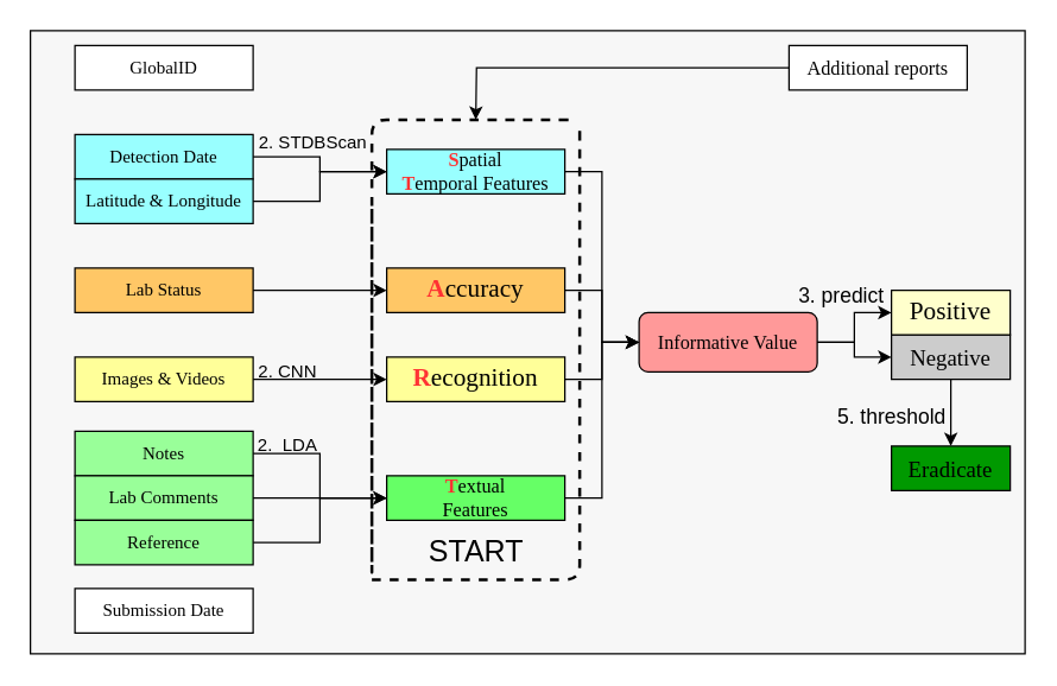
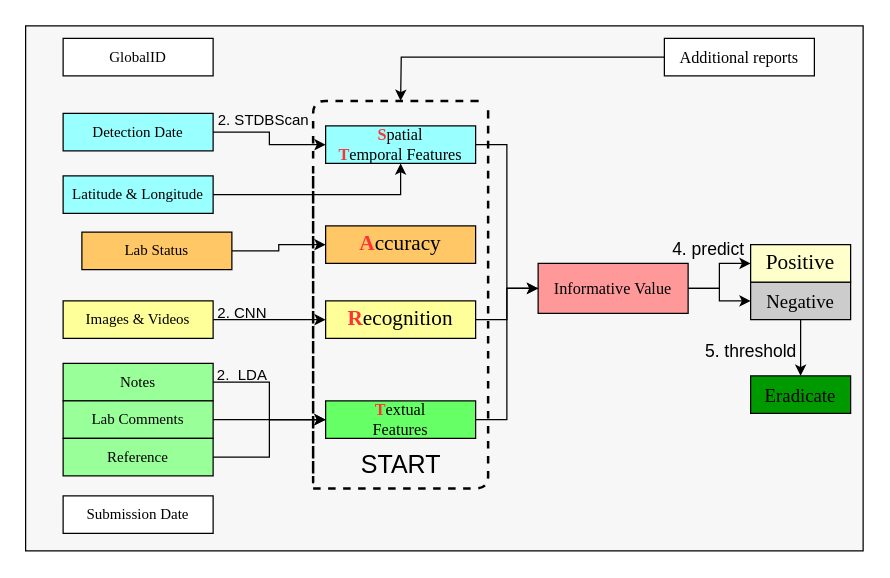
- <mxCell id="9" value="Latitude &amp;amp; Longitude" style="rounded=0;whiteSpace=wrap;html=1;fillColor=#99FFFF;fontFamily=Comic Sans MS;" parent="1" vertex="1"><mxGeometry x="50" y="120" width="120" height="30" as="geometry" /></mxCell>
+ <mxCell id="9" value="Latitude &amp;amp; Longitude" style="rounded=0;whiteSpace=wrap;html=1;fillColor=#99FFFF;fontFamily=Comic Sans MS;" parent="1" vertex="1"><mxGeometry x="50" y="140" width="120" height="30" as="geometry" /></mxCell>
- <mxCell id="6" value="Lab Status" style="rounded=0;whiteSpace=wrap;html=1;fillColor=#FFC766;fontFamily=Comic Sans MS;" parent="1" vertex="1"><mxGeometry x="50" y="180" width="120" height="30" as="geometry" /></mxCell>
+ <mxCell id="6" value="Lab Status" style="rounded=0;whiteSpace=wrap;html=1;fillColor=#FFC766;fontFamily=Comic Sans MS;" parent="1" vertex="1"><mxGeometry x="65" y="185" width="120" height="30" as="geometry" /></mxCell>
- <mxCell id="23" style="edgeStyle=orthogonalEdgeStyle;rounded=0;orthogonalLoop=1;jettySize=auto;html=1;exitX=1;exitY=0.5;exitDx=0;exitDy=0;fontFamily=Comic Sans MS;" parent="1" source="24" target="19" edge="1"><mxGeometry x="80" y="190" as="geometry" /></mxCell>
- <mxCell id="35" value="&lt;font style=&quot;font-size: 14px&quot;&gt;3. predict&lt;/font&gt;" style="text;html=1;resizable=0;autosize=1;align=center;verticalAlign=middle;points=[];fillColor=none;strokeColor=none;rounded=0;" parent="1" vertex="1"><mxGeometry x="531" y="189" width="70" height="20" as="geometry" /></mxCell>
+ <mxCell id="35" value="&lt;font style=&quot;font-size: 14px&quot;&gt;4. predict&lt;/font&gt;" style="text;html=1;resizable=0;autosize=1;align=center;verticalAlign=middle;points=[];fillColor=none;strokeColor=none;rounded=0;" parent="1" vertex="1"><mxGeometry x="531" y="189" width="70" height="20" as="geometry" /></mxCell>
- <mxCell id="19" value="&lt;font style=&quot;font-size: 13px&quot;&gt;Informative Value&lt;/font&gt;" style="whiteSpace=wrap;html=1;fillColor=#FF9999;fontFamily=Comic Sans MS;rounded=1;" parent="1" vertex="1"><mxGeometry x="430" y="210" width="120" height="40" as="geometry" /></mxCell>
+ <mxCell id="19" value="&lt;font style=&quot;font-size: 13px&quot;&gt;Informative Value&lt;/font&gt;" style="rounded=0;whiteSpace=wrap;html=1;fillColor=#FF9999;fontFamily=Comic Sans MS;" parent="1" vertex="1"><mxGeometry x="430" y="210" width="120" height="40" as="geometry" /></mxCell>
